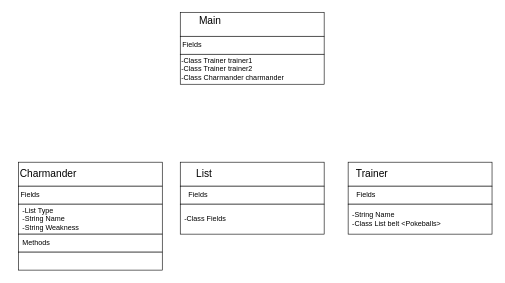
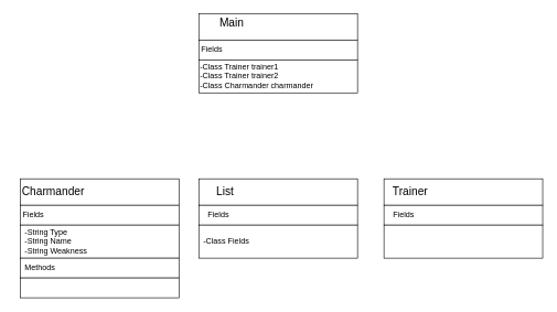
- <mxCell id="7" value="-List Type&lt;br&gt;-String Name&lt;br&gt;-String Weakness" style="text;html=1;strokeColor=none;fillColor=none;align=left;verticalAlign=middle;whiteSpace=wrap;rounded=0;" parent="1" vertex="1"><mxGeometry x="35" y="350" width="110" height="30" as="geometry" /></mxCell>
+ <mxCell id="7" value="-String Type&lt;br&gt;-String Name&lt;br&gt;-String Weakness" style="text;html=1;strokeColor=none;fillColor=none;align=left;verticalAlign=middle;whiteSpace=wrap;rounded=0;" parent="1" vertex="1"><mxGeometry x="35" y="350" width="110" height="30" as="geometry" /></mxCell>
- <mxCell id="22" value="-String Name&lt;br&gt;-Class List belt &amp;lt;Pokeballs&amp;gt;" style="text;html=1;strokeColor=none;fillColor=none;align=left;verticalAlign=middle;whiteSpace=wrap;rounded=0;" vertex="1" parent="1"><mxGeometry x="585" y="350" width="175" height="30" as="geometry" /></mxCell>
